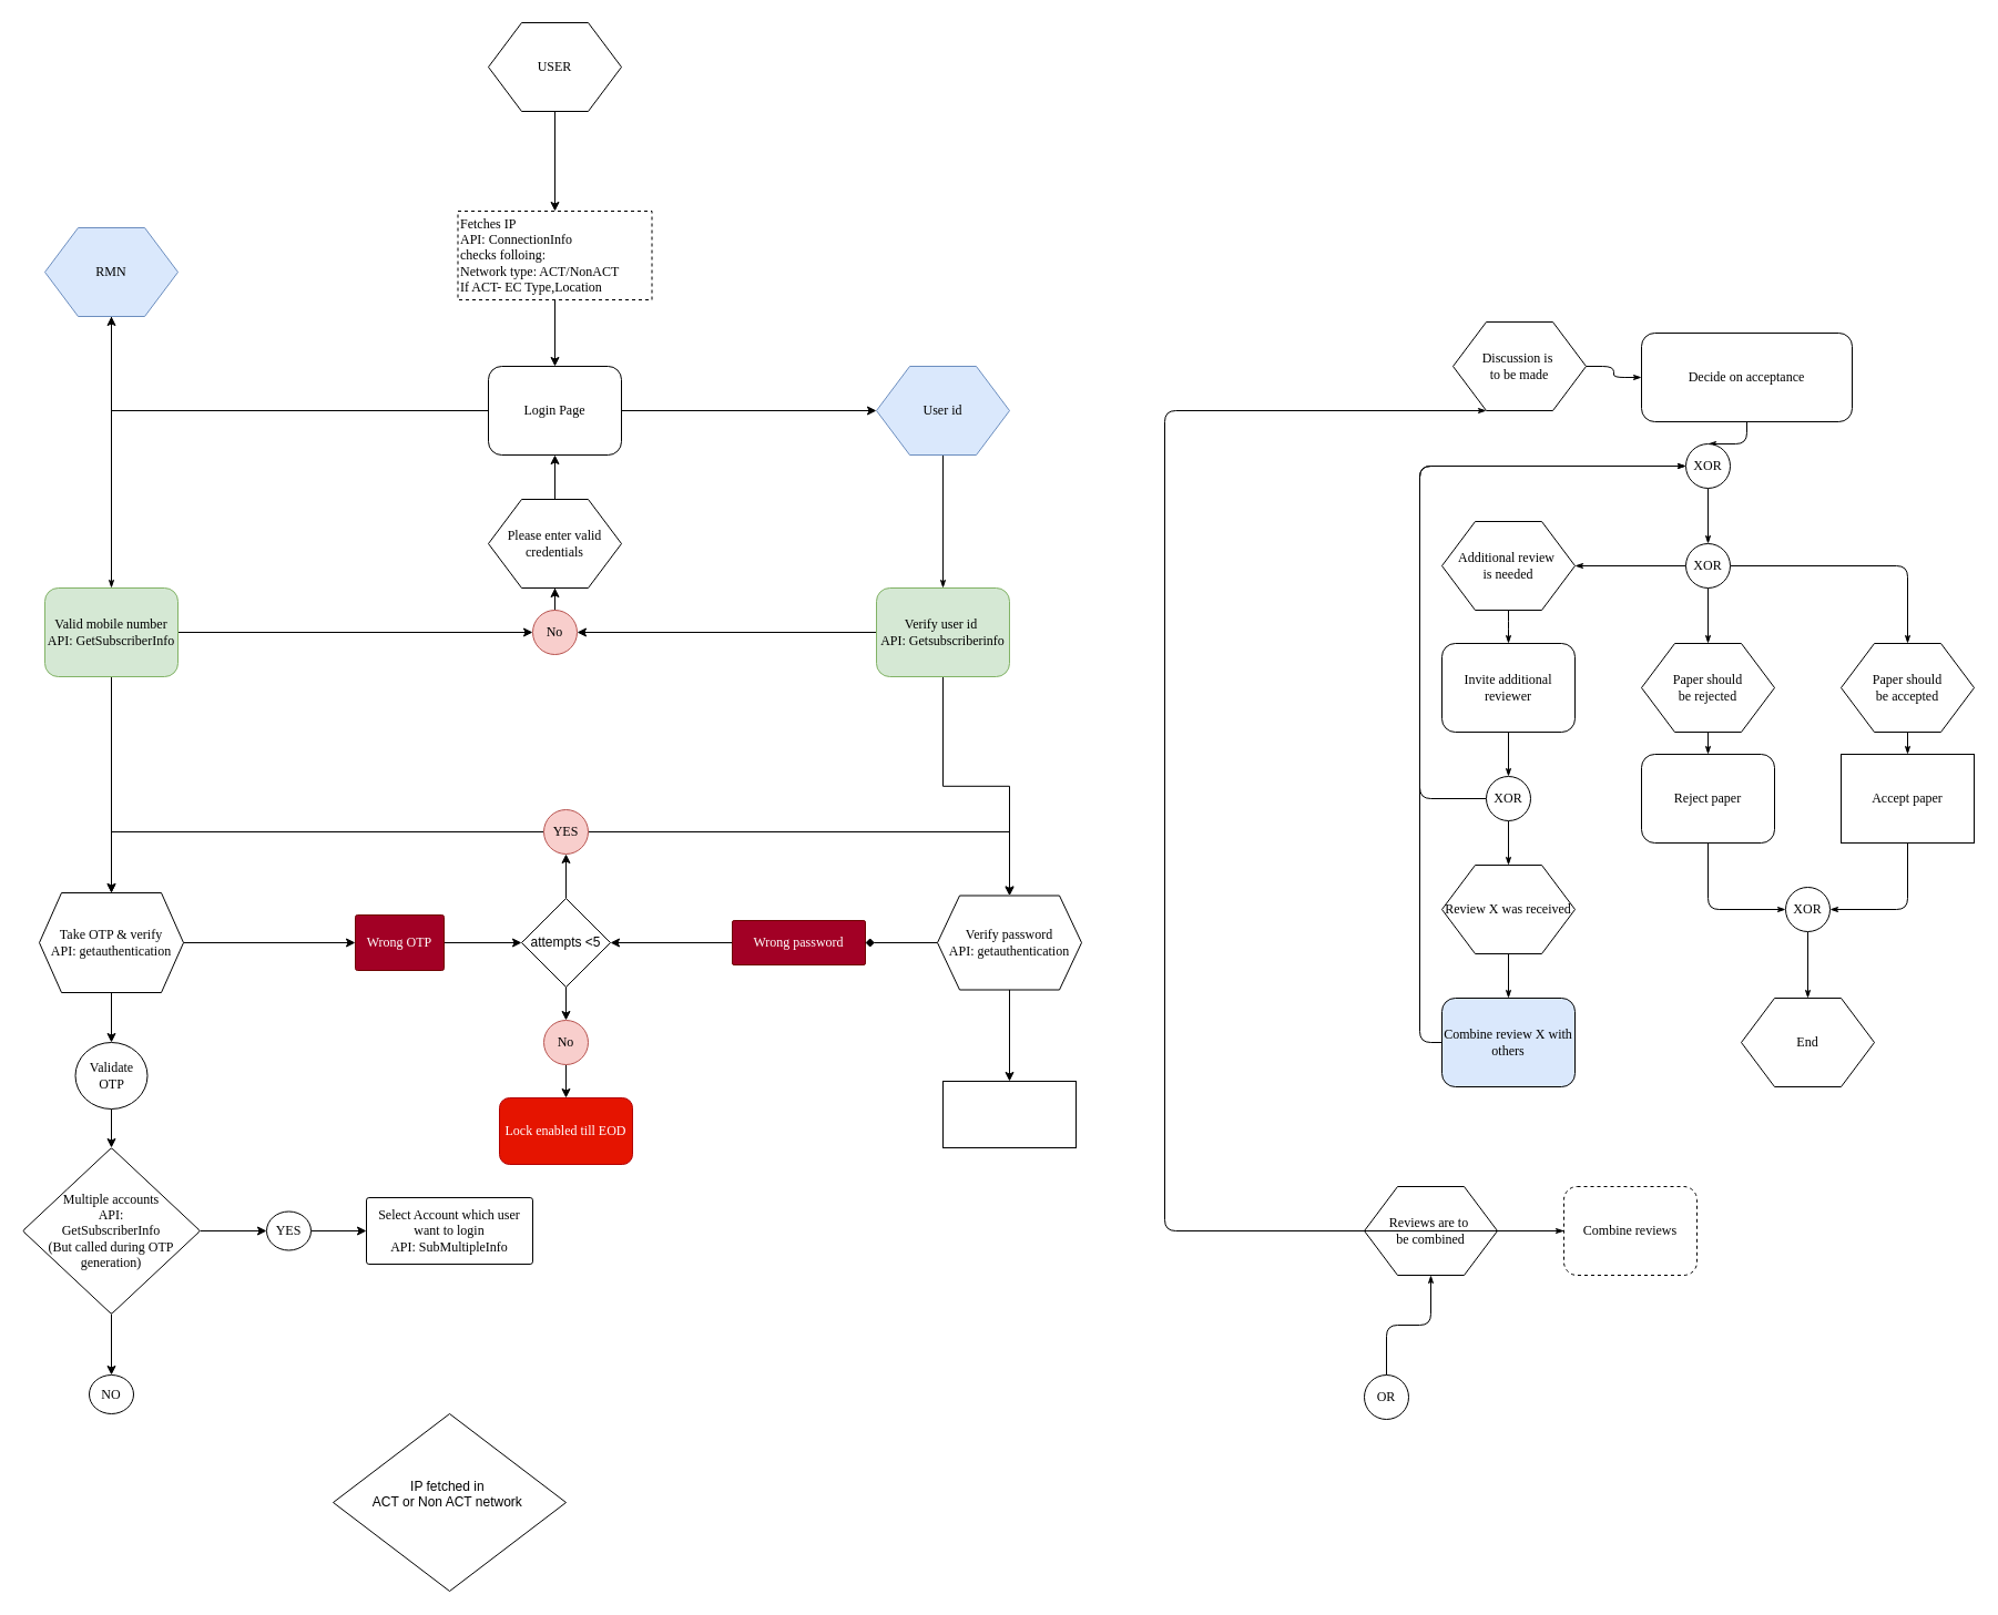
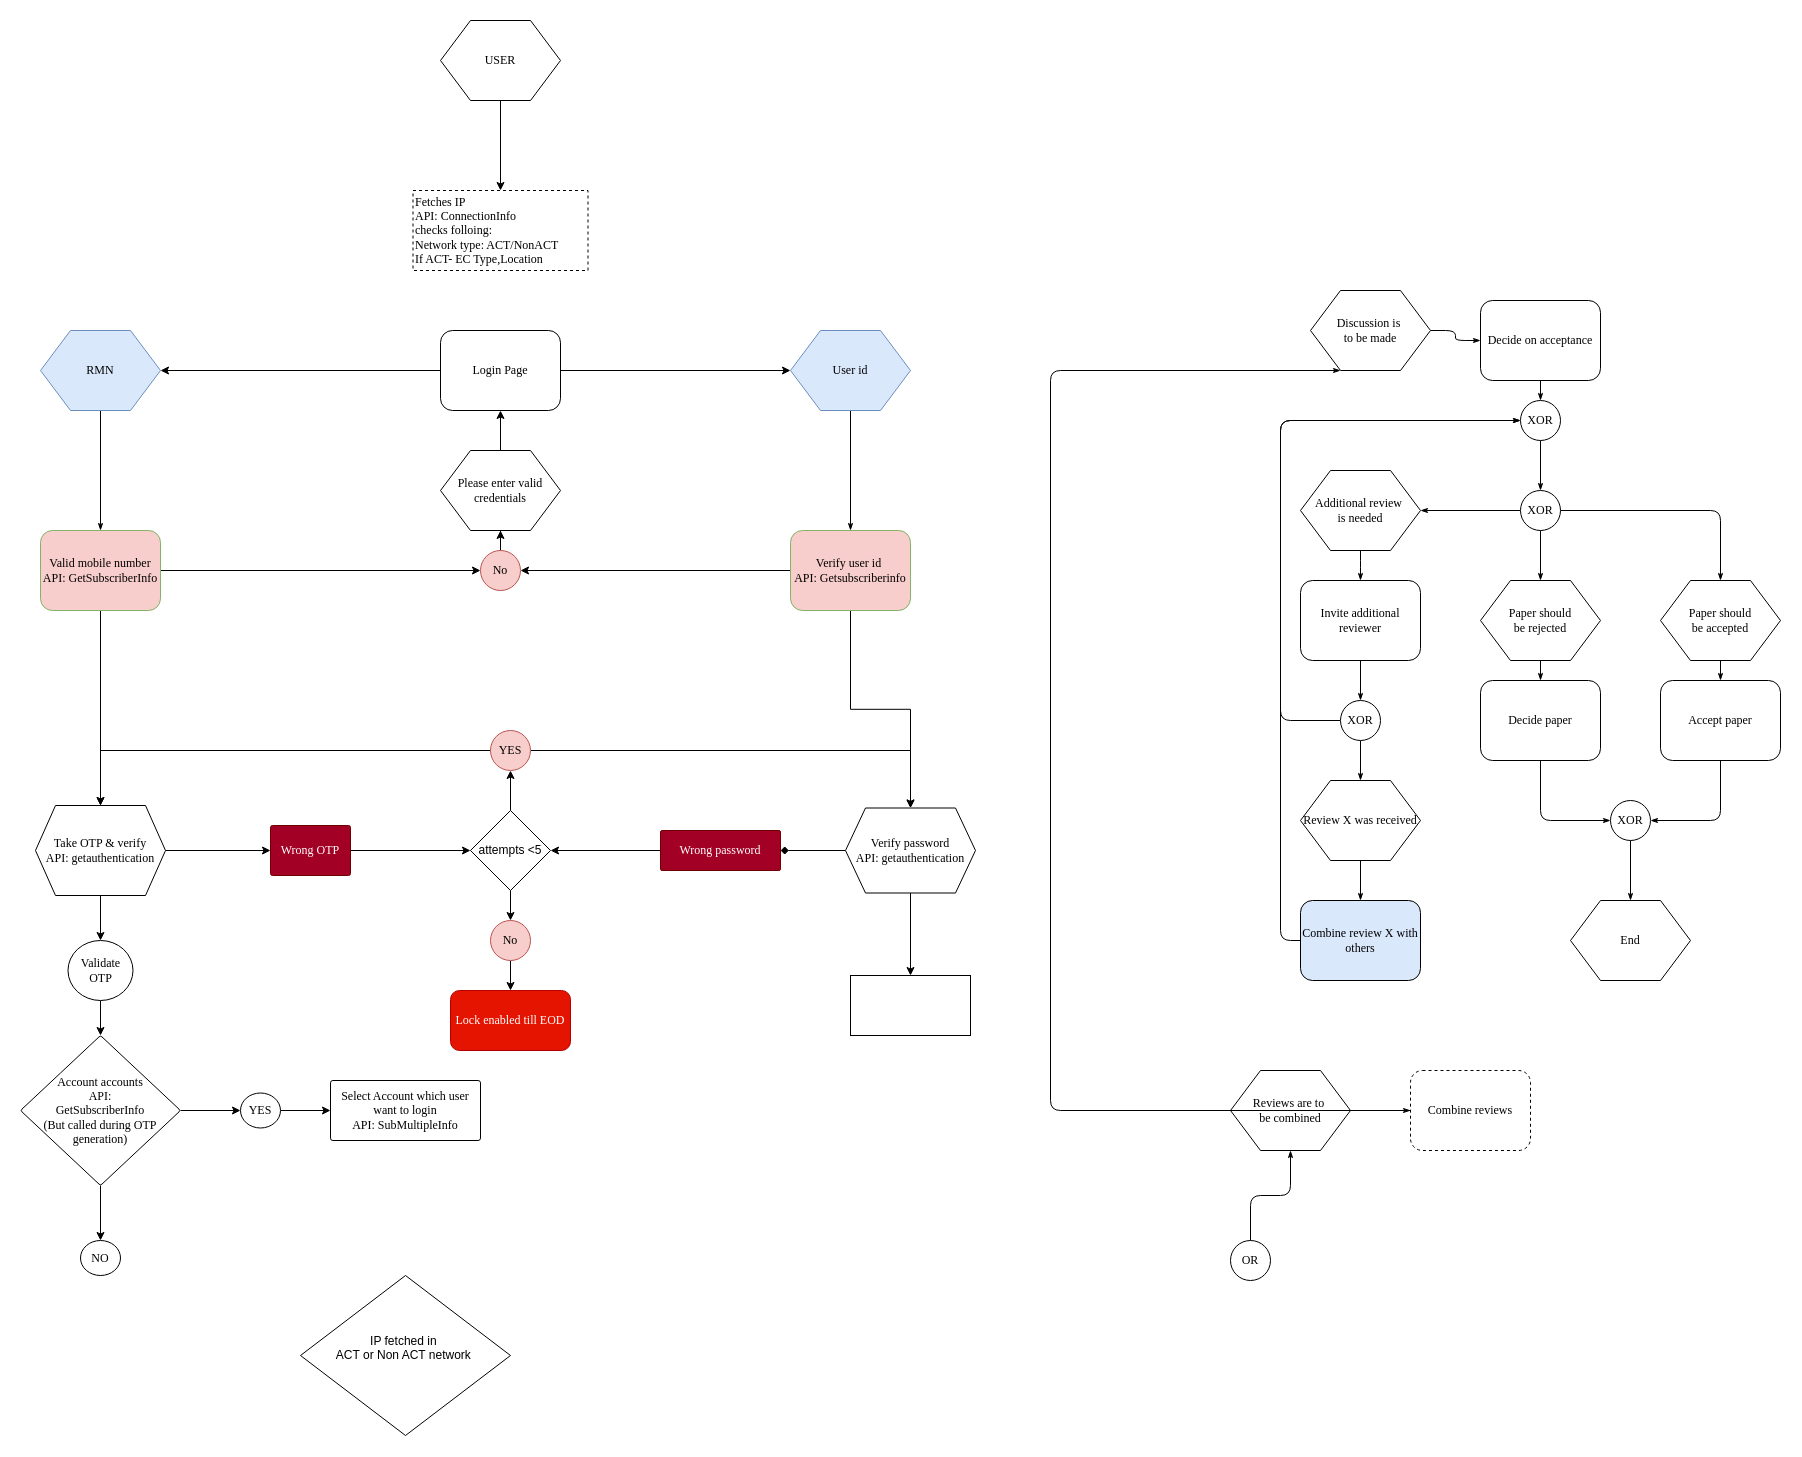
- <mxCell id="8" value="RMN" style="shape=hexagon;perimeter=hexagonPerimeter;whiteSpace=wrap;html=1;rounded=0;shadow=0;labelBackgroundColor=none;strokeWidth=1;fontFamily=Verdana;fontSize=12;align=center;fillColor=#dae8fc;strokeColor=#6c8ebf;" parent="1" vertex="1"><mxGeometry x="40" y="205" width="120" height="80" as="geometry" /></mxCell>
+ <mxCell id="8" value="RMN" style="shape=hexagon;perimeter=hexagonPerimeter;whiteSpace=wrap;html=1;rounded=0;shadow=0;labelBackgroundColor=none;strokeWidth=1;fontFamily=Verdana;fontSize=12;align=center;fillColor=#dae8fc;strokeColor=#6c8ebf;" parent="1" vertex="1"><mxGeometry x="40" y="330" width="120" height="80" as="geometry" /></mxCell>
- <mxCell id="78" style="edgeStyle=orthogonalEdgeStyle;rounded=0;orthogonalLoop=1;jettySize=auto;html=1;exitX=0.5;exitY=1;exitDx=0;exitDy=0;" parent="1" source="79" target="6" edge="1"><mxGeometry relative="1" as="geometry" /></mxCell>
- <mxCell id="26" value="Decide on acceptance" style="rounded=1;whiteSpace=wrap;html=1;shadow=0;labelBackgroundColor=none;strokeWidth=1;fontFamily=Verdana;fontSize=12;align=center;" parent="1" vertex="1"><mxGeometry x="1480" y="300" width="190" height="80" as="geometry" /></mxCell>
+ <mxCell id="26" value="Decide on acceptance" style="rounded=1;whiteSpace=wrap;html=1;shadow=0;labelBackgroundColor=none;strokeWidth=1;fontFamily=Verdana;fontSize=12;align=center;" parent="1" vertex="1"><mxGeometry x="1480" y="300" width="120" height="80" as="geometry" /></mxCell>
- <mxCell id="13" value="Valid mobile number&lt;div&gt;API: GetSubscriberInfo&lt;/div&gt;" style="rounded=1;whiteSpace=wrap;html=1;shadow=0;labelBackgroundColor=none;strokeWidth=1;fontFamily=Verdana;fontSize=12;align=center;fillColor=#d5e8d4;strokeColor=#82b366;" parent="1" vertex="1"><mxGeometry x="40" y="530" width="120" height="80" as="geometry" /></mxCell>
+ <mxCell id="13" value="Valid mobile number&lt;div&gt;API: GetSubscriberInfo&lt;/div&gt;" style="rounded=1;whiteSpace=wrap;html=1;shadow=0;labelBackgroundColor=none;strokeWidth=1;fontFamily=Verdana;fontSize=12;align=center;fillColor=#f8cecc;strokeColor=#82b366;" parent="1" vertex="1"><mxGeometry x="40" y="530" width="120" height="80" as="geometry" /></mxCell>
- <mxCell id="16" value="Verify user id&amp;nbsp;&lt;div&gt;API: Getsubscriberinfo&lt;/div&gt;" style="rounded=1;whiteSpace=wrap;html=1;shadow=0;labelBackgroundColor=none;strokeWidth=1;fontFamily=Verdana;fontSize=12;align=center;fillColor=#d5e8d4;strokeColor=#82b366;" parent="1" vertex="1"><mxGeometry x="790" y="530" width="120" height="80" as="geometry" /></mxCell>
+ <mxCell id="16" value="Verify user id&amp;nbsp;&lt;div&gt;API: Getsubscriberinfo&lt;/div&gt;" style="rounded=1;whiteSpace=wrap;html=1;shadow=0;labelBackgroundColor=none;strokeWidth=1;fontFamily=Verdana;fontSize=12;align=center;fillColor=#f8cecc;strokeColor=#82b366;" parent="1" vertex="1"><mxGeometry x="790" y="530" width="120" height="80" as="geometry" /></mxCell>
- <mxCell id="45" value="Reject paper" style="rounded=1;whiteSpace=wrap;html=1;shadow=0;labelBackgroundColor=none;strokeWidth=1;fontFamily=Verdana;fontSize=12;align=center;" parent="1" vertex="1"><mxGeometry x="1480" y="680" width="120" height="80" as="geometry" /></mxCell>
+ <mxCell id="45" value="Decide paper" style="rounded=1;whiteSpace=wrap;html=1;shadow=0;labelBackgroundColor=none;strokeWidth=1;fontFamily=Verdana;fontSize=12;align=center;" parent="1" vertex="1"><mxGeometry x="1480" y="680" width="120" height="80" as="geometry" /></mxCell>
- <mxCell id="47" value="Accept paper" style="whiteSpace=wrap;html=1;shadow=0;labelBackgroundColor=none;strokeWidth=1;fontFamily=Verdana;fontSize=12;align=center;rounded=0;" parent="1" vertex="1"><mxGeometry x="1660" y="680" width="120" height="80" as="geometry" /></mxCell>
+ <mxCell id="47" value="Accept paper" style="rounded=1;whiteSpace=wrap;html=1;shadow=0;labelBackgroundColor=none;strokeWidth=1;fontFamily=Verdana;fontSize=12;align=center;" parent="1" vertex="1"><mxGeometry x="1660" y="680" width="120" height="80" as="geometry" /></mxCell>
- <mxCell id="56" value="Wrong OTP" style="rounded=1;whiteSpace=wrap;html=1;shadow=0;labelBackgroundColor=none;strokeWidth=1;fontFamily=Verdana;fontSize=12;align=center;arcSize=4;fillColor=#a20025;fontColor=#ffffff;strokeColor=#6F0000;" parent="1" vertex="1"><mxGeometry x="320" y="825" width="80" height="50" as="geometry" /></mxCell>
+ <mxCell id="56" value="Wrong OTP" style="rounded=1;whiteSpace=wrap;html=1;shadow=0;labelBackgroundColor=none;strokeWidth=1;fontFamily=Verdana;fontSize=12;align=center;arcSize=4;fillColor=#a20025;fontColor=#ffffff;strokeColor=#6F0000;" parent="1" vertex="1"><mxGeometry x="270" y="825" width="80" height="50" as="geometry" /></mxCell>
- <mxCell id="74" value="Multiple accounts&lt;div&gt;API:&lt;/div&gt;&lt;div&gt;GetSubscriberInfo&lt;/div&gt;&lt;div&gt;(But called during OTP generation)&lt;/div&gt;" style="rhombus;whiteSpace=wrap;html=1;fontFamily=Verdana;rounded=1;shadow=0;labelBackgroundColor=none;strokeWidth=1;arcSize=4;" parent="1" vertex="1"><mxGeometry x="20" y="1035" width="160" height="150" as="geometry" /></mxCell>
+ <mxCell id="74" value="Account accounts&lt;div&gt;API:&lt;/div&gt;&lt;div&gt;GetSubscriberInfo&lt;/div&gt;&lt;div&gt;(But called during OTP generation)&lt;/div&gt;" style="rhombus;whiteSpace=wrap;html=1;fontFamily=Verdana;rounded=1;shadow=0;labelBackgroundColor=none;strokeWidth=1;arcSize=4;" parent="1" vertex="1"><mxGeometry x="20" y="1035" width="160" height="150" as="geometry" /></mxCell>
